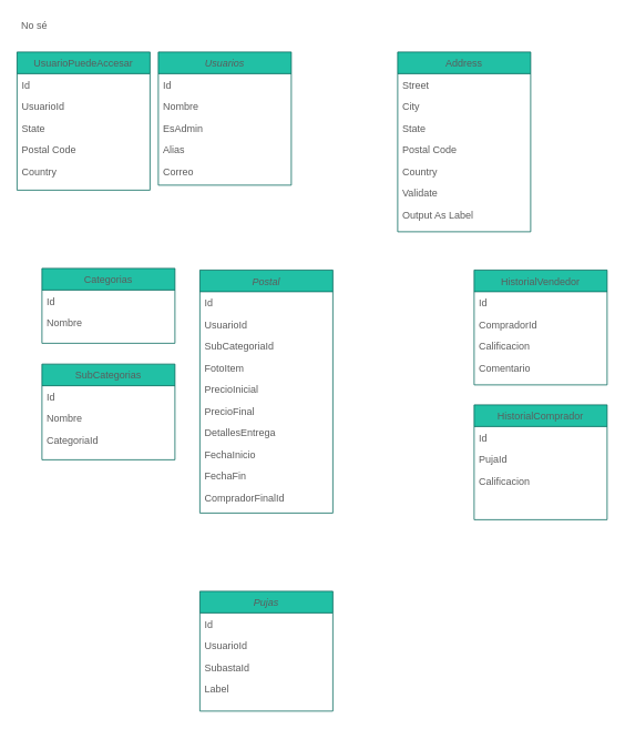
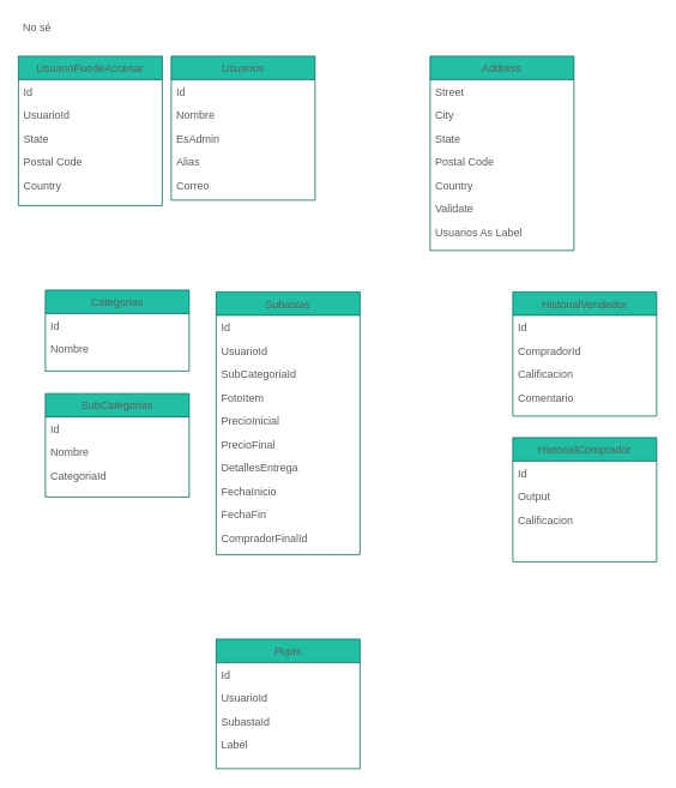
- <mxCell id="18" value="Output As Label" style="text;align=left;verticalAlign=top;spacingLeft=4;spacingRight=4;overflow=hidden;rotatable=0;points=[[0,0.5],[1,0.5]];portConstraint=eastwest;fontColor=#5C5C5C;" parent="11" vertex="1"><mxGeometry y="182" width="160" height="26" as="geometry" /></mxCell>
+ <mxCell id="18" value="Usuarios As Label" style="text;align=left;verticalAlign=top;spacingLeft=4;spacingRight=4;overflow=hidden;rotatable=0;points=[[0,0.5],[1,0.5]];portConstraint=eastwest;fontColor=#5C5C5C;" parent="11" vertex="1"><mxGeometry y="182" width="160" height="26" as="geometry" /></mxCell>
- <mxCell id="23" value="Postal" style="swimlane;fontStyle=2;align=center;verticalAlign=top;childLayout=stackLayout;horizontal=1;startSize=26;horizontalStack=0;resizeParent=1;resizeLast=0;collapsible=1;marginBottom=0;shadow=0;strokeWidth=1;fillColor=#21C0A5;strokeColor=#006658;fontColor=#5C5C5C;" vertex="1" parent="1"><mxGeometry x="240" y="324" width="160" height="292" as="geometry"><mxRectangle x="230" y="140" width="160" height="26" as="alternateBounds" /></mxGeometry></mxCell>
+ <mxCell id="23" value="Subastas" style="swimlane;fontStyle=2;align=center;verticalAlign=top;childLayout=stackLayout;horizontal=1;startSize=26;horizontalStack=0;resizeParent=1;resizeLast=0;collapsible=1;marginBottom=0;shadow=0;strokeWidth=1;fillColor=#21C0A5;strokeColor=#006658;fontColor=#5C5C5C;" vertex="1" parent="1"><mxGeometry x="240" y="324" width="160" height="292" as="geometry"><mxRectangle x="230" y="140" width="160" height="26" as="alternateBounds" /></mxGeometry></mxCell>
- <mxCell id="53" value="PujaId" style="text;align=left;verticalAlign=top;spacingLeft=4;spacingRight=4;overflow=hidden;rotatable=0;points=[[0,0.5],[1,0.5]];portConstraint=eastwest;shadow=0;html=0;fontColor=#5C5C5C;" vertex="1" parent="51"><mxGeometry y="52" width="160" height="26" as="geometry" /></mxCell>
+ <mxCell id="53" value="Output" style="text;align=left;verticalAlign=top;spacingLeft=4;spacingRight=4;overflow=hidden;rotatable=0;points=[[0,0.5],[1,0.5]];portConstraint=eastwest;shadow=0;html=0;fontColor=#5C5C5C;" vertex="1" parent="51"><mxGeometry y="52" width="160" height="26" as="geometry" /></mxCell>
